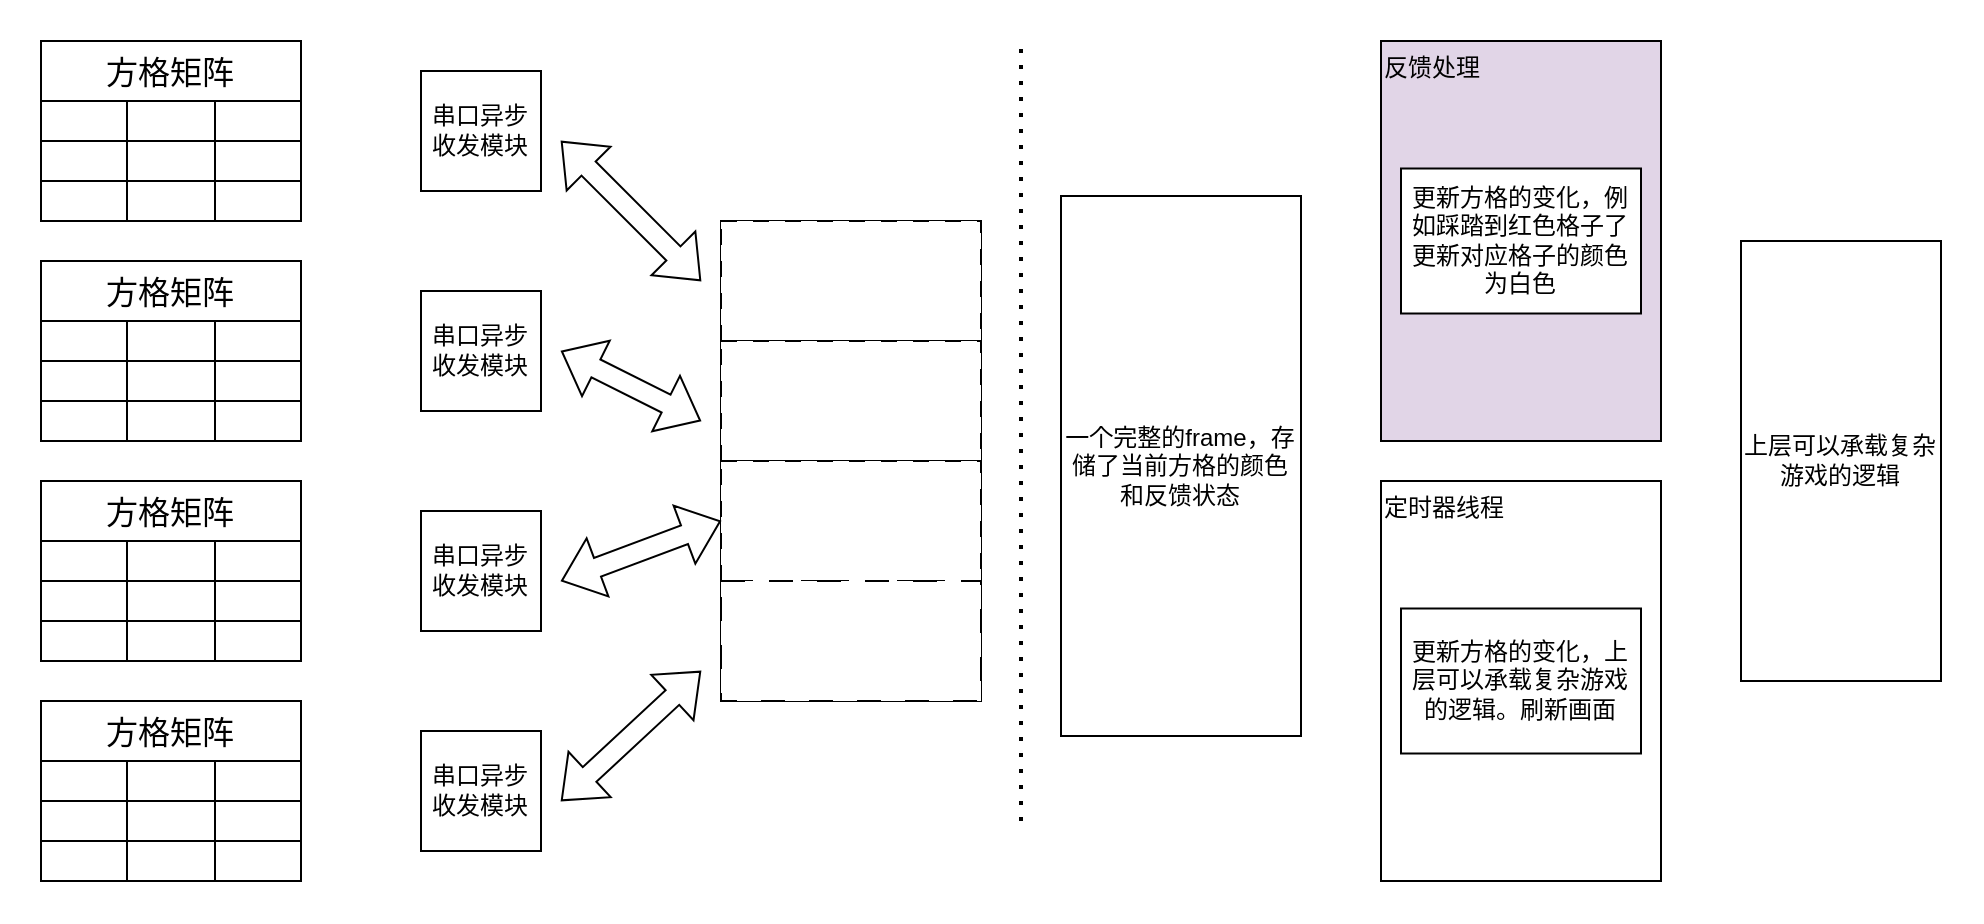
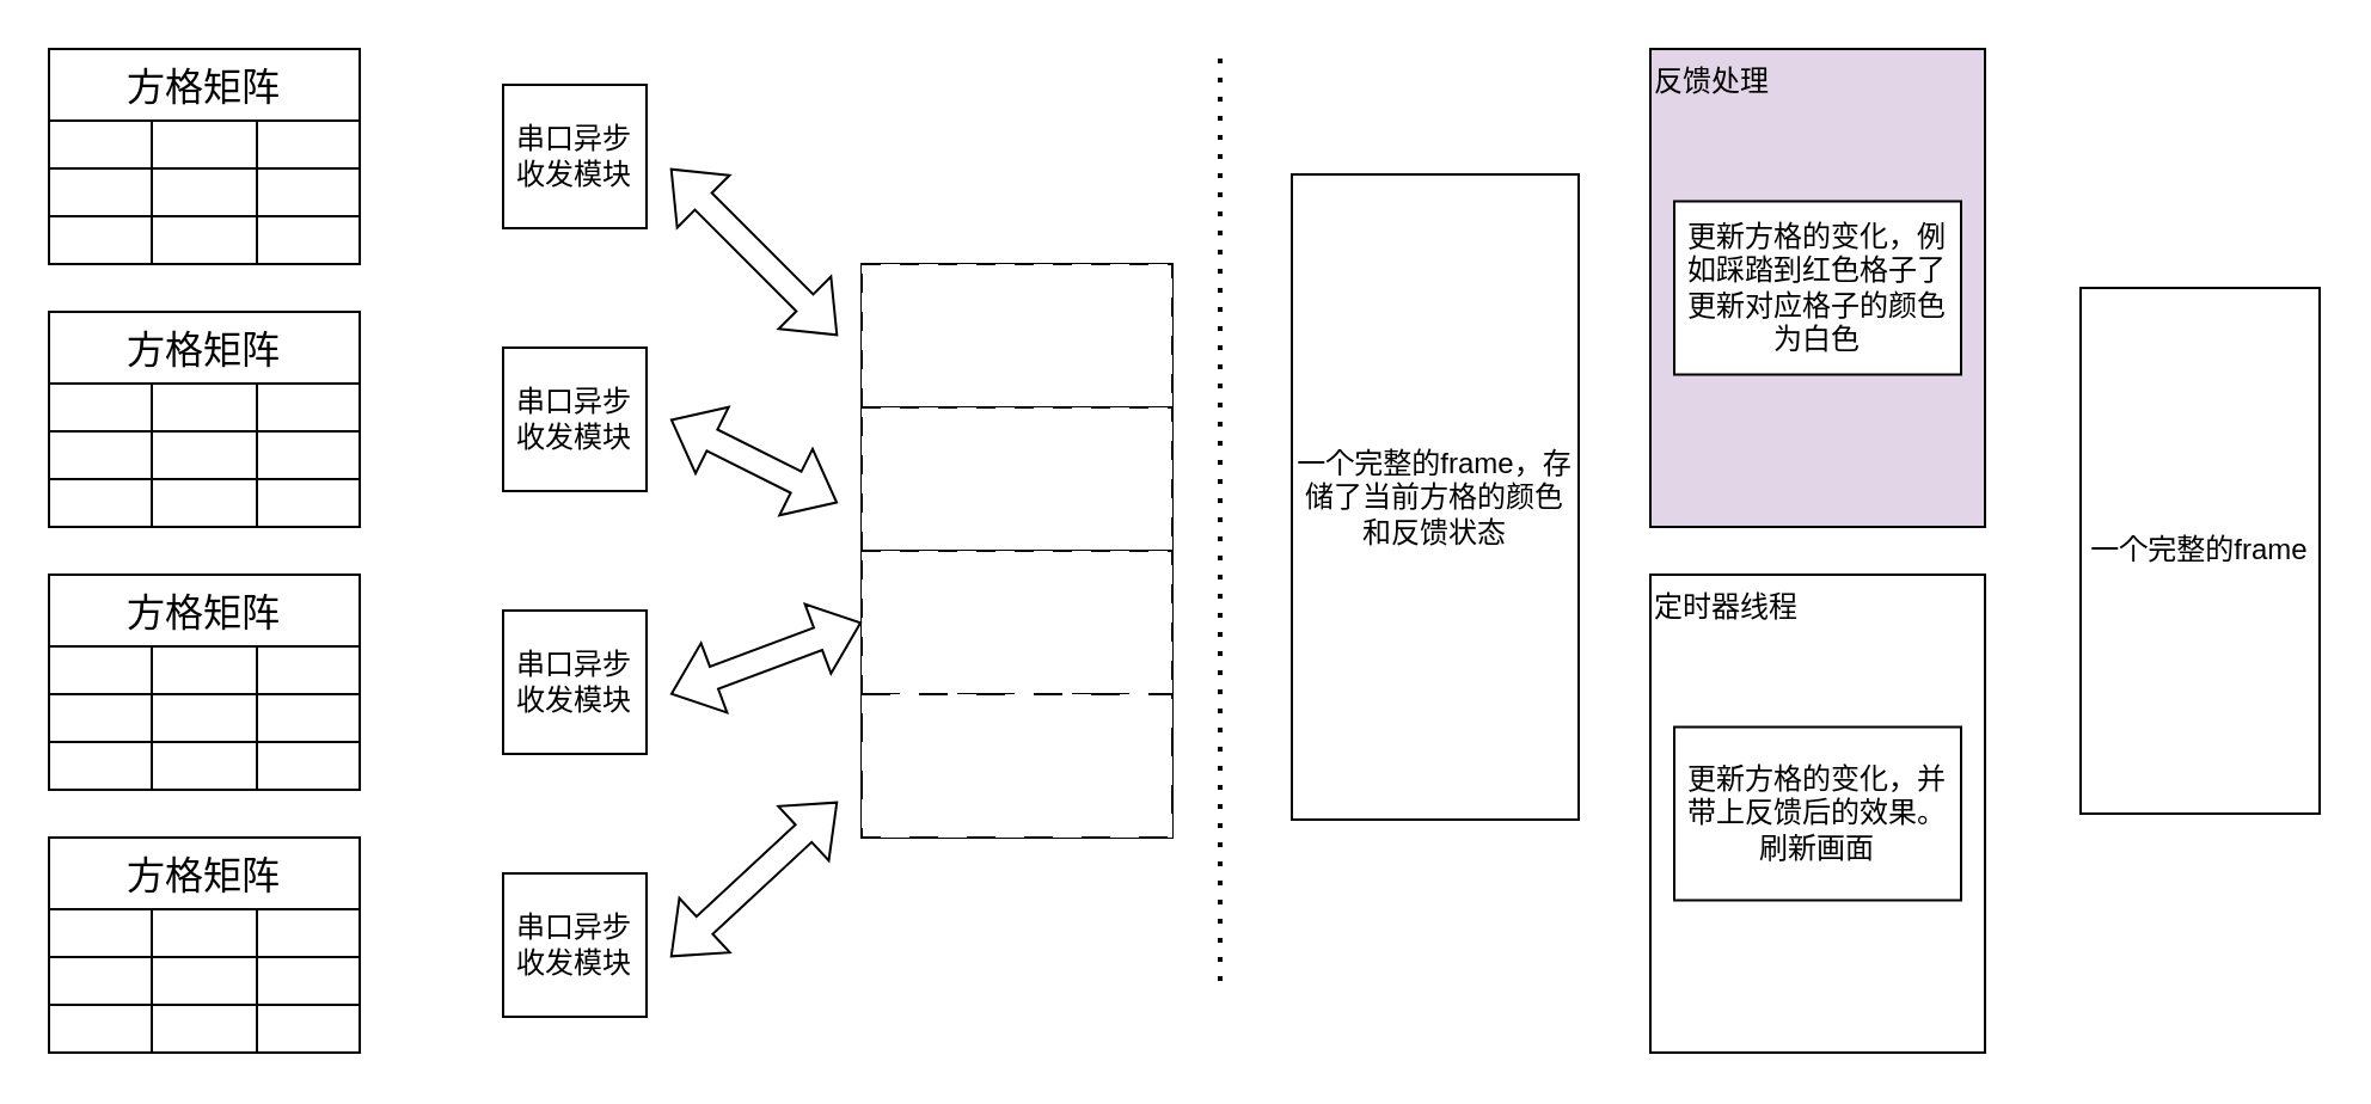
- <mxCell id="73" value="上层可以承载复杂游戏的逻辑" style="rounded=0;whiteSpace=wrap;html=1;" vertex="1" parent="1"><mxGeometry x="870" y="120" width="100" height="220" as="geometry" /></mxCell>
+ <mxCell id="73" value="一个完整的frame" style="rounded=0;whiteSpace=wrap;html=1;" vertex="1" parent="1"><mxGeometry x="870" y="120" width="100" height="220" as="geometry" /></mxCell>
- <mxCell id="69" value="一个完整的frame，存储了当前方格的颜色和反馈状态" style="rounded=0;whiteSpace=wrap;html=1;" vertex="1" parent="1"><mxGeometry x="530" y="97.5" width="120" height="270" as="geometry" /></mxCell>
+ <mxCell id="69" value="一个完整的frame，存储了当前方格的颜色和反馈状态" style="rounded=0;whiteSpace=wrap;html=1;" vertex="1" parent="1"><mxGeometry x="540" y="72.5" width="120" height="270" as="geometry" /></mxCell>
- <mxCell id="72" value="更新方格的变化，上层可以承载复杂游戏的逻辑。刷新画面" style="rounded=0;whiteSpace=wrap;html=1;" vertex="1" parent="1"><mxGeometry x="700" y="303.75" width="120" height="72.5" as="geometry" /></mxCell>
+ <mxCell id="72" value="更新方格的变化，并带上反馈后的效果。刷新画面" style="rounded=0;whiteSpace=wrap;html=1;" vertex="1" parent="1"><mxGeometry x="700" y="303.75" width="120" height="72.5" as="geometry" /></mxCell>
